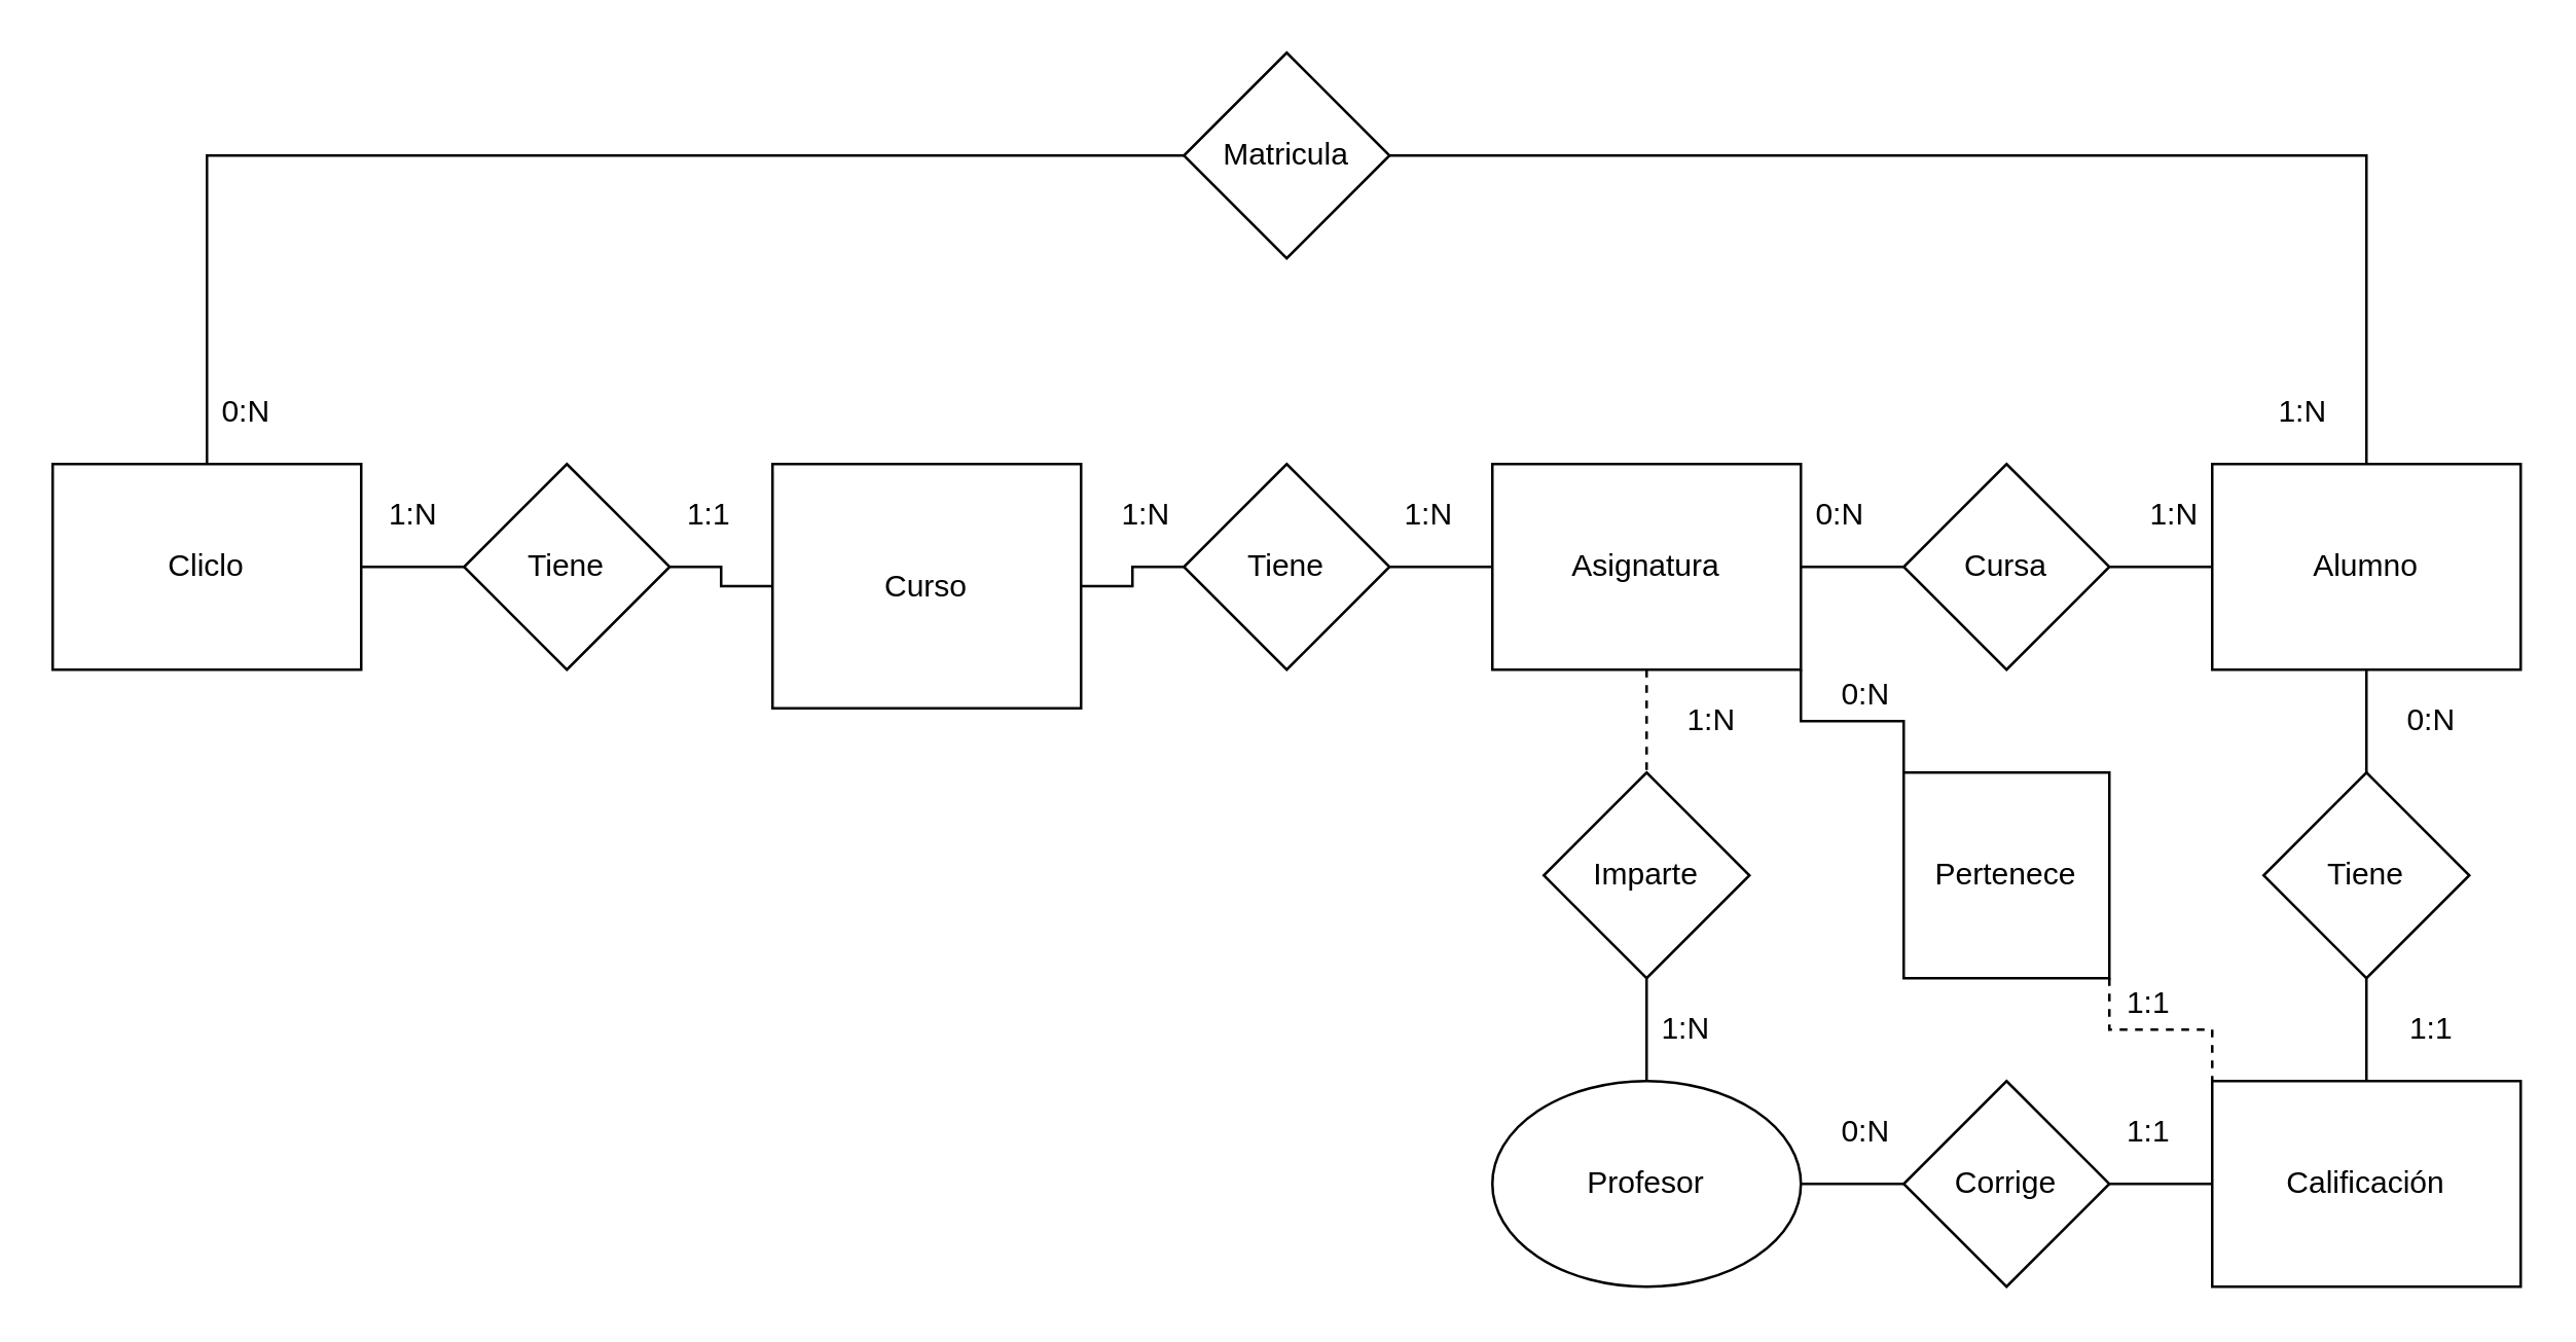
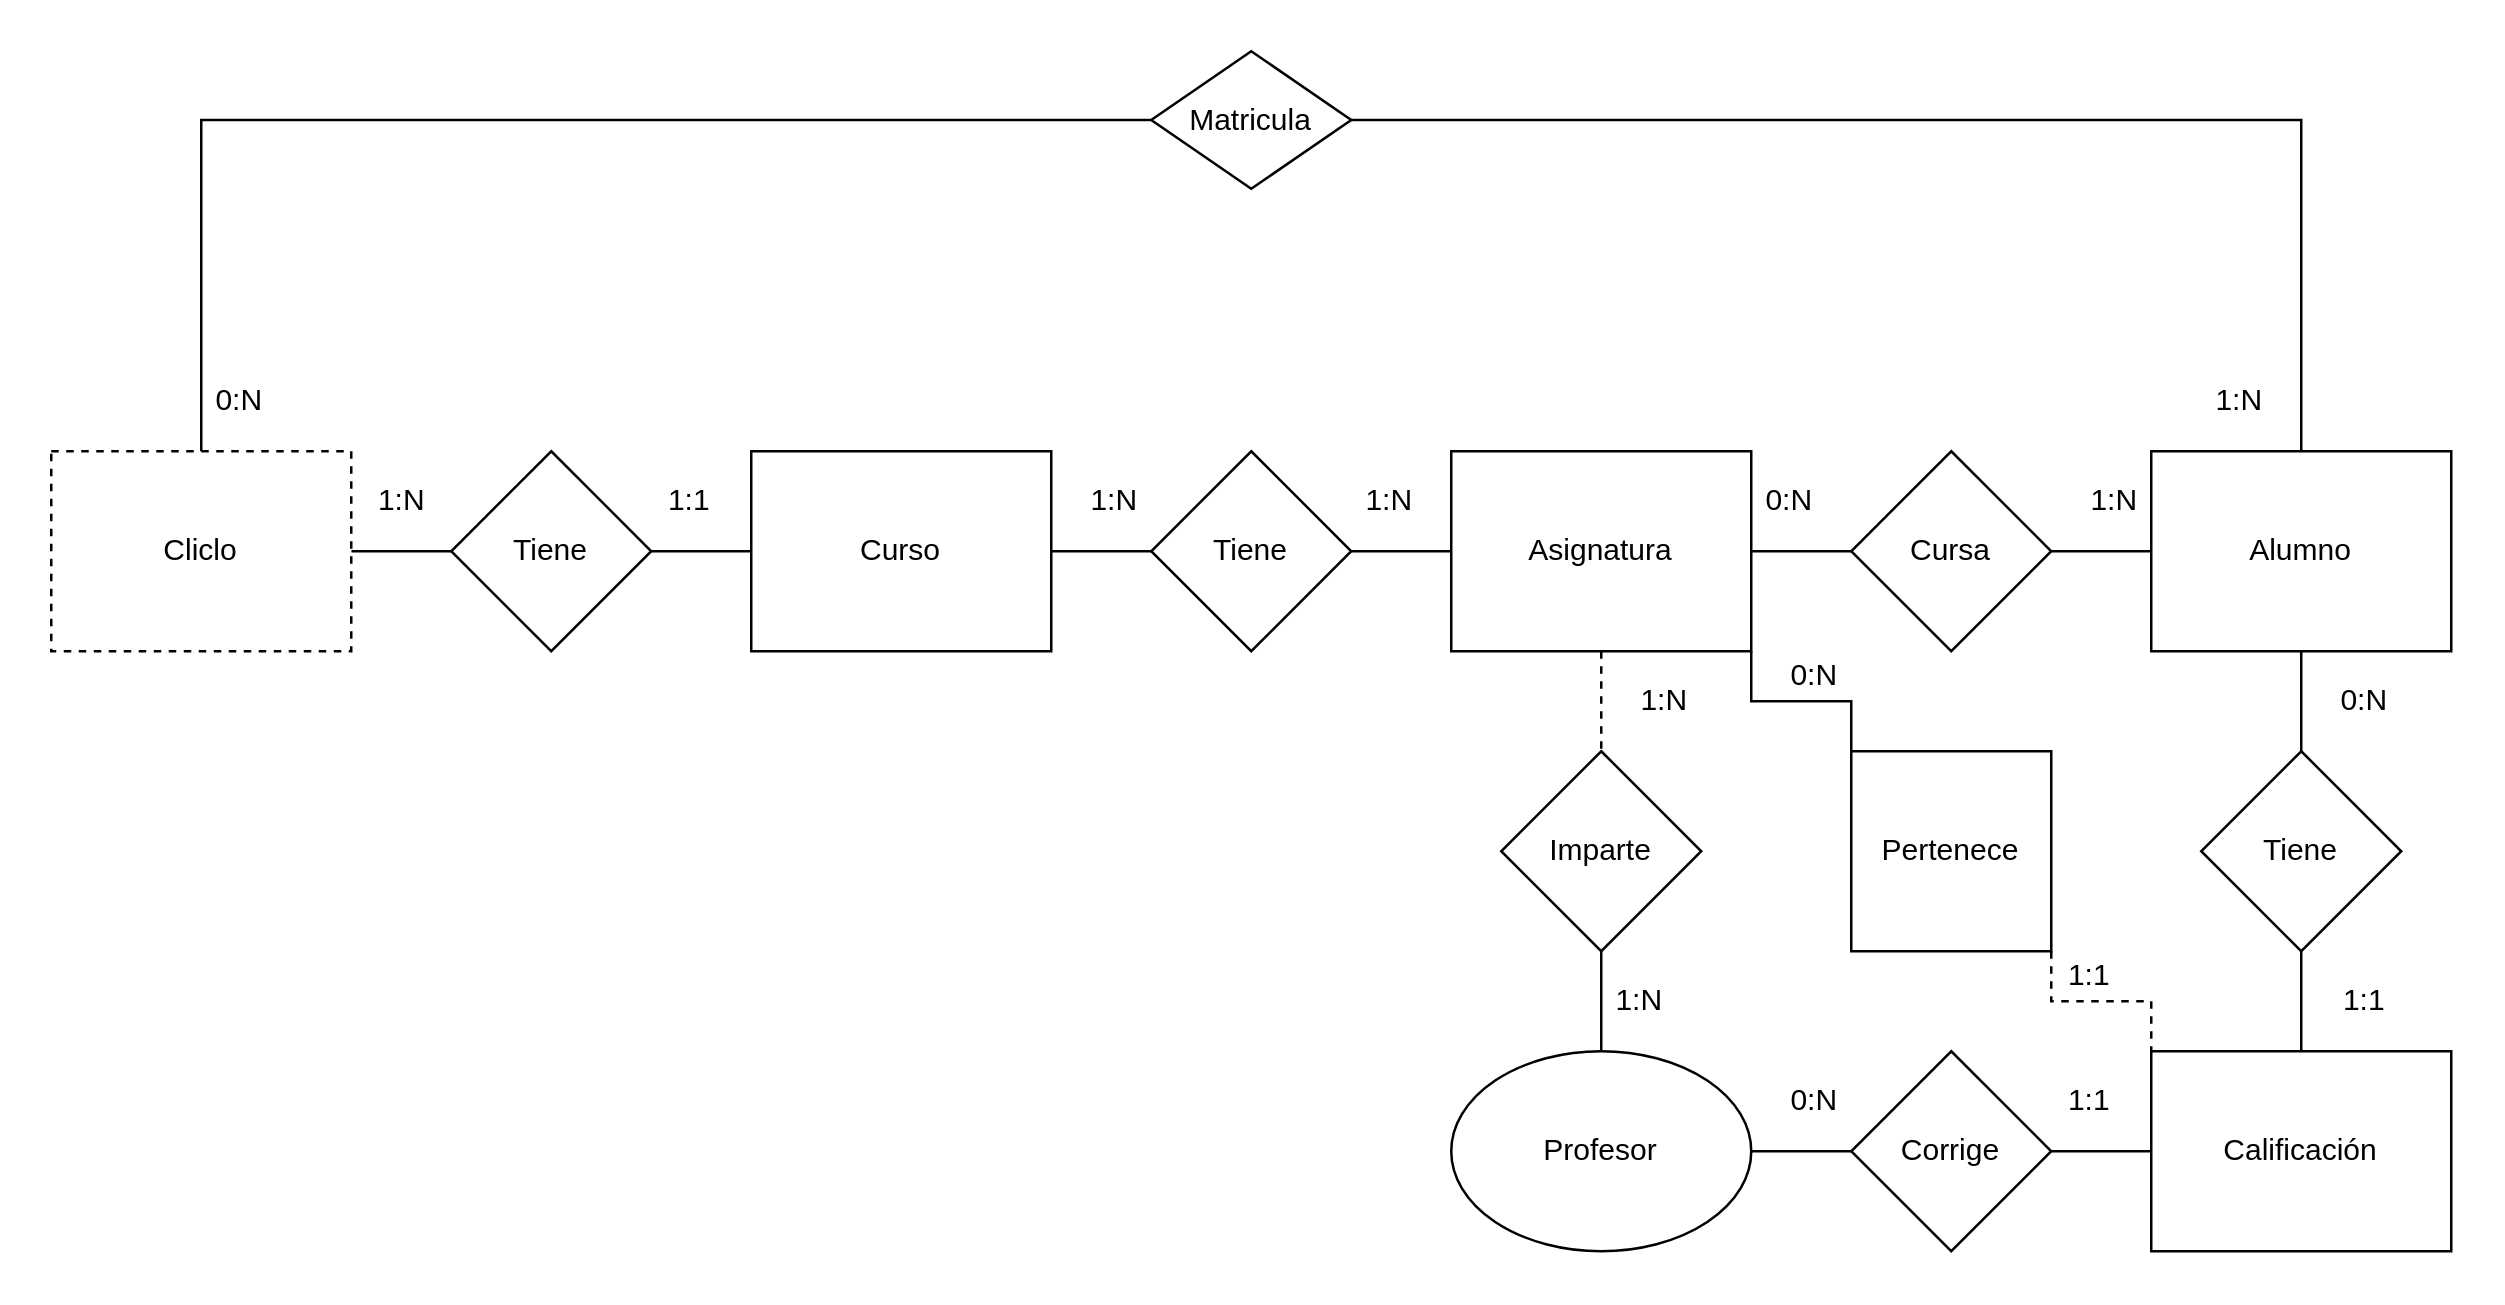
- <mxCell id="27" value="Matricula" style="rhombus;whiteSpace=wrap;html=1;" parent="1" vertex="1"><mxGeometry x="460" y="20" width="80" height="80" as="geometry" /></mxCell>
+ <mxCell id="27" value="Matricula" style="rhombus;whiteSpace=wrap;html=1;" parent="1" vertex="1"><mxGeometry x="460" y="20" width="80" height="55" as="geometry" /></mxCell>
- <mxCell id="23" value="Cliclo" style="rounded=0;whiteSpace=wrap;html=1;" parent="1" vertex="1"><mxGeometry x="20" y="180" width="120" height="80" as="geometry" /></mxCell>
+ <mxCell id="23" value="Cliclo" style="rounded=0;whiteSpace=wrap;html=1;dashed=1;" parent="1" vertex="1"><mxGeometry x="20" y="180" width="120" height="80" as="geometry" /></mxCell>
- <mxCell id="21" value="Curso" style="rounded=0;whiteSpace=wrap;html=1;" parent="1" vertex="1"><mxGeometry x="300" y="180" width="120" height="95" as="geometry" /></mxCell>
+ <mxCell id="21" value="Curso" style="rounded=0;whiteSpace=wrap;html=1;" parent="1" vertex="1"><mxGeometry x="300" y="180" width="120" height="80" as="geometry" /></mxCell>
